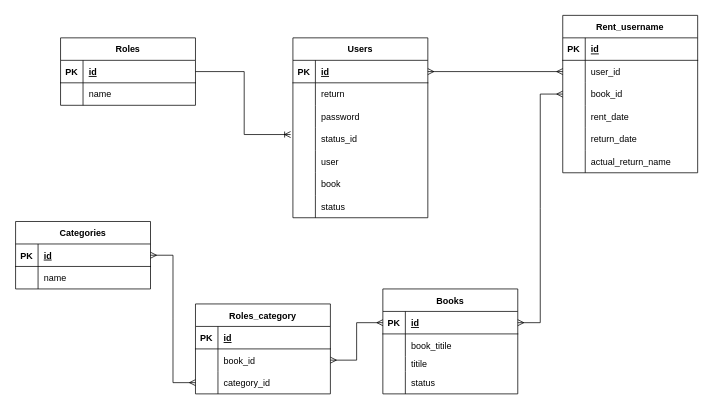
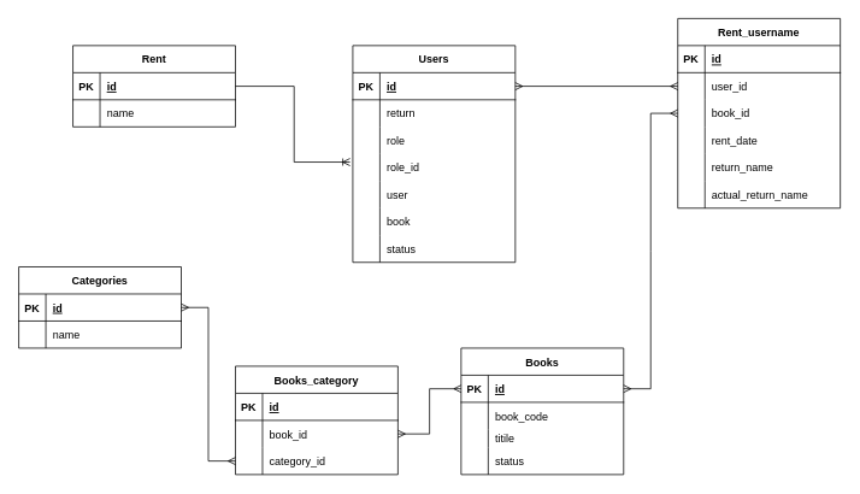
- <mxCell id="2" value="Roles" style="shape=table;startSize=30;container=1;collapsible=1;childLayout=tableLayout;fixedRows=1;rowLines=0;fontStyle=1;align=center;resizeLast=1;" parent="1" vertex="1"><mxGeometry x="80" y="50" width="180" height="90" as="geometry" /></mxCell>
+ <mxCell id="2" value="Rent" style="shape=table;startSize=30;container=1;collapsible=1;childLayout=tableLayout;fixedRows=1;rowLines=0;fontStyle=1;align=center;resizeLast=1;" parent="1" vertex="1"><mxGeometry x="80" y="50" width="180" height="90" as="geometry" /></mxCell>
- <mxCell id="18" value="password" style="shape=partialRectangle;connectable=0;fillColor=none;top=0;left=0;bottom=0;right=0;align=left;spacingLeft=6;overflow=hidden;" parent="16" vertex="1"><mxGeometry x="30" width="150" height="30" as="geometry"><mxRectangle width="150" height="30" as="alternateBounds" /></mxGeometry></mxCell>
+ <mxCell id="18" value="role" style="shape=partialRectangle;connectable=0;fillColor=none;top=0;left=0;bottom=0;right=0;align=left;spacingLeft=6;overflow=hidden;" parent="16" vertex="1"><mxGeometry x="30" width="150" height="30" as="geometry"><mxRectangle width="150" height="30" as="alternateBounds" /></mxGeometry></mxCell>
- <mxCell id="21" value="status_id" style="shape=partialRectangle;connectable=0;fillColor=none;top=0;left=0;bottom=0;right=0;align=left;spacingLeft=6;overflow=hidden;" parent="19" vertex="1"><mxGeometry x="30" width="150" height="30" as="geometry"><mxRectangle width="150" height="30" as="alternateBounds" /></mxGeometry></mxCell>
+ <mxCell id="21" value="role_id" style="shape=partialRectangle;connectable=0;fillColor=none;top=0;left=0;bottom=0;right=0;align=left;spacingLeft=6;overflow=hidden;" parent="19" vertex="1"><mxGeometry x="30" width="150" height="30" as="geometry"><mxRectangle width="150" height="30" as="alternateBounds" /></mxGeometry></mxCell>
- <mxCell id="79" value="return_date" style="shape=partialRectangle;connectable=0;fillColor=none;top=0;left=0;bottom=0;right=0;align=left;spacingLeft=6;overflow=hidden;" vertex="1" parent="77"><mxGeometry x="30" width="150" height="30" as="geometry"><mxRectangle width="150" height="30" as="alternateBounds" /></mxGeometry></mxCell>
+ <mxCell id="79" value="return_name" style="shape=partialRectangle;connectable=0;fillColor=none;top=0;left=0;bottom=0;right=0;align=left;spacingLeft=6;overflow=hidden;" vertex="1" parent="77"><mxGeometry x="30" width="150" height="30" as="geometry"><mxRectangle width="150" height="30" as="alternateBounds" /></mxGeometry></mxCell>
- <mxCell id="52" value="Roles_category" style="shape=table;startSize=30;container=1;collapsible=1;childLayout=tableLayout;fixedRows=1;rowLines=0;fontStyle=1;align=center;resizeLast=1;" vertex="1" parent="1"><mxGeometry x="260" y="405" width="180" height="120" as="geometry" /></mxCell>
+ <mxCell id="52" value="Books_category" style="shape=table;startSize=30;container=1;collapsible=1;childLayout=tableLayout;fixedRows=1;rowLines=0;fontStyle=1;align=center;resizeLast=1;" vertex="1" parent="1"><mxGeometry x="260" y="405" width="180" height="120" as="geometry" /></mxCell>
- <mxCell id="45" value="book_titile" style="shape=partialRectangle;connectable=0;fillColor=none;top=0;left=0;bottom=0;right=0;align=left;spacingLeft=6;overflow=hidden;" vertex="1" parent="43"><mxGeometry x="30" width="150" height="30" as="geometry"><mxRectangle width="150" height="30" as="alternateBounds" /></mxGeometry></mxCell>
+ <mxCell id="45" value="book_code" style="shape=partialRectangle;connectable=0;fillColor=none;top=0;left=0;bottom=0;right=0;align=left;spacingLeft=6;overflow=hidden;" vertex="1" parent="43"><mxGeometry x="30" width="150" height="30" as="geometry"><mxRectangle width="150" height="30" as="alternateBounds" /></mxGeometry></mxCell>
